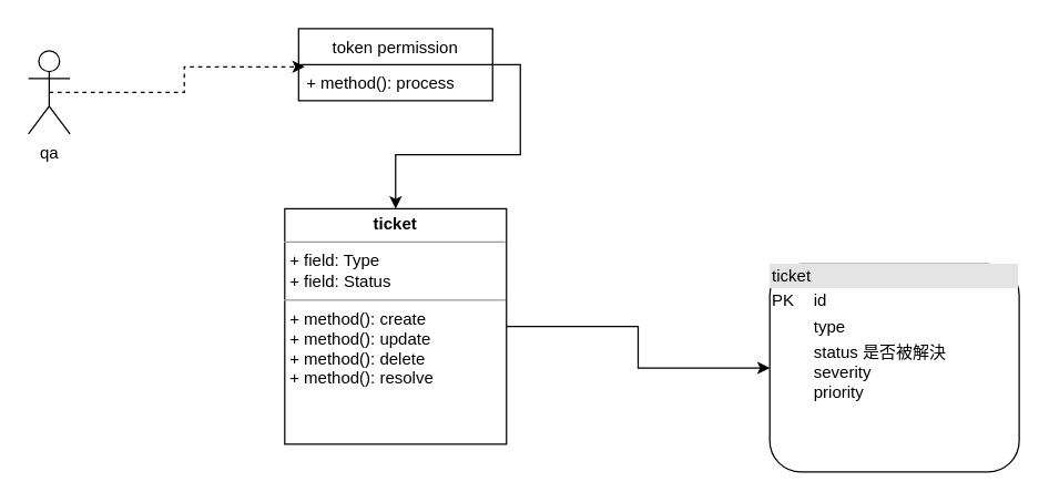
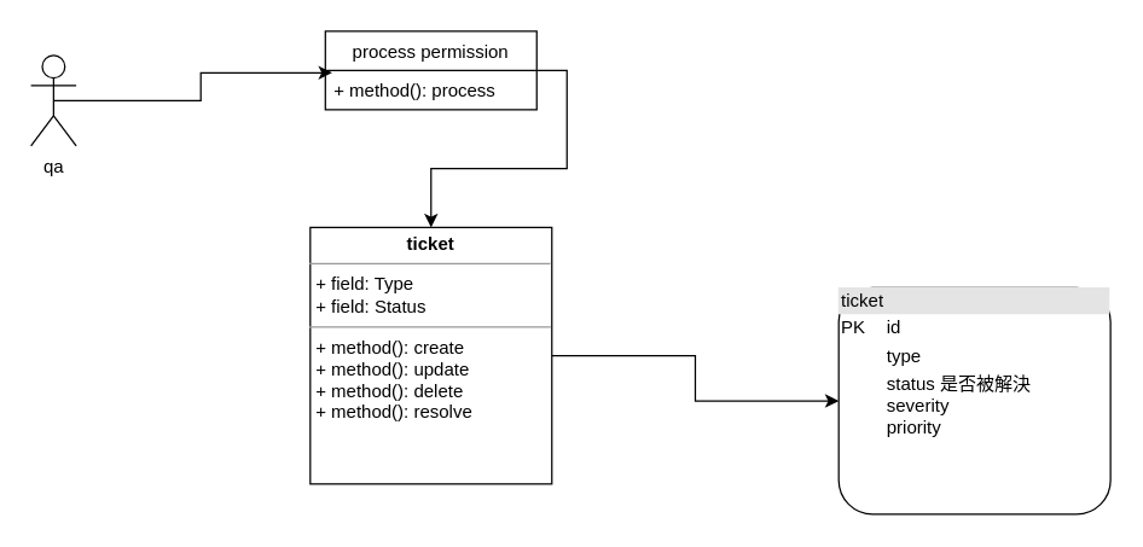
- <mxCell id="5" value="token permission" style="swimlane;fontStyle=0;childLayout=stackLayout;horizontal=1;startSize=26;fillColor=none;horizontalStack=0;resizeParent=1;resizeParentMax=0;resizeLast=0;collapsible=1;marginBottom=0;" vertex="1" parent="1"><mxGeometry x="215" y="20" width="140" height="52" as="geometry" /></mxCell>
+ <mxCell id="5" value="process permission" style="swimlane;fontStyle=0;childLayout=stackLayout;horizontal=1;startSize=26;fillColor=none;horizontalStack=0;resizeParent=1;resizeParentMax=0;resizeLast=0;collapsible=1;marginBottom=0;" vertex="1" parent="1"><mxGeometry x="215" y="20" width="140" height="52" as="geometry" /></mxCell>
- <mxCell id="2" style="edgeStyle=orthogonalEdgeStyle;rounded=0;orthogonalLoop=1;jettySize=auto;html=1;exitX=0.5;exitY=0.5;exitDx=0;exitDy=0;exitPerimeter=0;entryX=0.032;entryY=0.058;entryDx=0;entryDy=0;entryPerimeter=0;dashed=1;" edge="1" parent="1" source="3" target="6"><mxGeometry relative="1" as="geometry" /></mxCell>
+ <mxCell id="2" style="edgeStyle=orthogonalEdgeStyle;rounded=0;orthogonalLoop=1;jettySize=auto;html=1;exitX=0.5;exitY=0.5;exitDx=0;exitDy=0;exitPerimeter=0;entryX=0.032;entryY=0.058;entryDx=0;entryDy=0;entryPerimeter=0;" edge="1" parent="1" source="3" target="6"><mxGeometry relative="1" as="geometry" /></mxCell>
